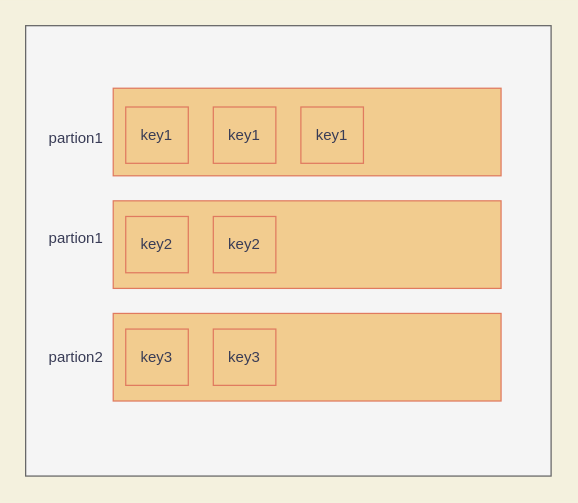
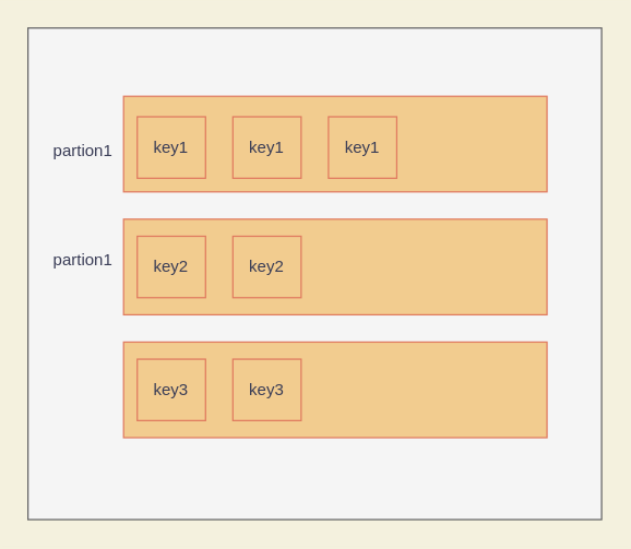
- <mxCell id="8" value="partion2" style="text;html=1;align=center;verticalAlign=middle;resizable=0;points=[];autosize=1;strokeColor=none;fontColor=#393C56;" parent="1" vertex="1"><mxGeometry x="30" y="275" width="60" height="20" as="geometry" /></mxCell>
